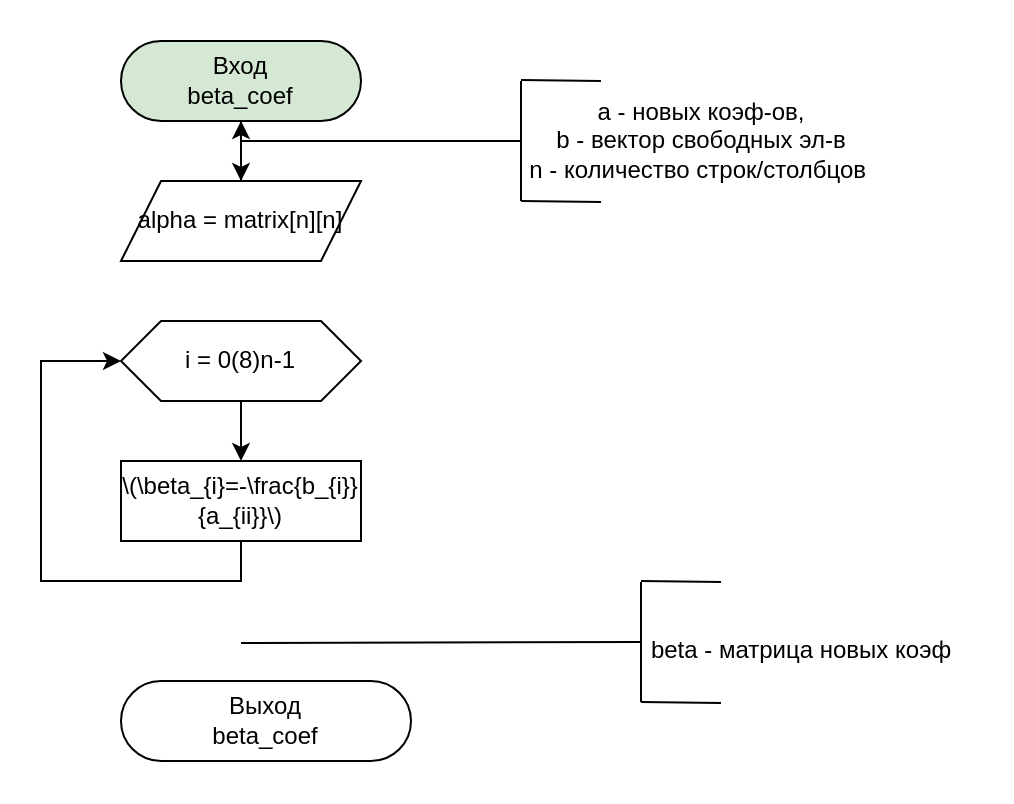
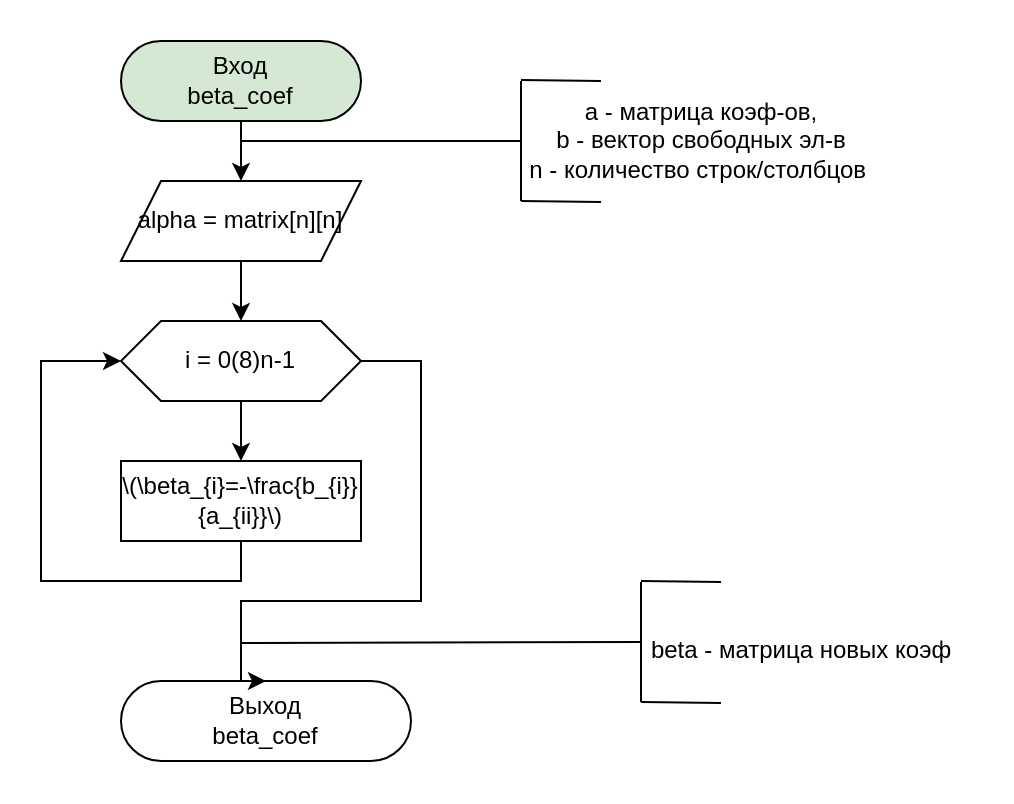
- <mxCell id="17" value="a - новых коэф-ов,&lt;div&gt;b - вектор свободных эл-в&lt;br&gt;&lt;div&gt;n - количество строк/столбцов&amp;nbsp;&lt;/div&gt;&lt;/div&gt;" style="text;html=1;align=center;verticalAlign=middle;resizable=0;points=[];autosize=1;strokeColor=none;fillColor=none;" vertex="1" parent="1"><mxGeometry x="250" y="40" width="200" height="60" as="geometry" /></mxCell>
+ <mxCell id="17" value="a - матрица коэф-ов,&lt;div&gt;b - вектор свободных эл-в&lt;br&gt;&lt;div&gt;n - количество строк/столбцов&amp;nbsp;&lt;/div&gt;&lt;/div&gt;" style="text;html=1;align=center;verticalAlign=middle;resizable=0;points=[];autosize=1;strokeColor=none;fillColor=none;" vertex="1" parent="1"><mxGeometry x="250" y="40" width="200" height="60" as="geometry" /></mxCell>
- <mxCell id="19" style="edgeStyle=orthogonalEdgeStyle;rounded=0;orthogonalLoop=1;jettySize=auto;html=1;" edge="1" parent="1" source="20" target="3"><mxGeometry relative="1" as="geometry" /></mxCell>
+ <mxCell id="19" style="edgeStyle=orthogonalEdgeStyle;rounded=0;orthogonalLoop=1;jettySize=auto;html=1;entryX=0.5;entryY=0;entryDx=0;entryDy=0;" edge="1" parent="1" source="20" target="7"><mxGeometry relative="1" as="geometry" /></mxCell>
+ <mxCell id="6" style="edgeStyle=orthogonalEdgeStyle;rounded=0;orthogonalLoop=1;jettySize=auto;html=1;exitX=1;exitY=0.5;exitDx=0;exitDy=0;entryX=0.5;entryY=0;entryDx=0;entryDy=0;" edge="1" parent="1" source="7" target="4"><mxGeometry relative="1" as="geometry"><Array as="points"><mxPoint x="210" y="180" /><mxPoint x="210" y="300" /><mxPoint x="120" y="300" /><mxPoint x="120" y="340" /></Array></mxGeometry></mxCell>
